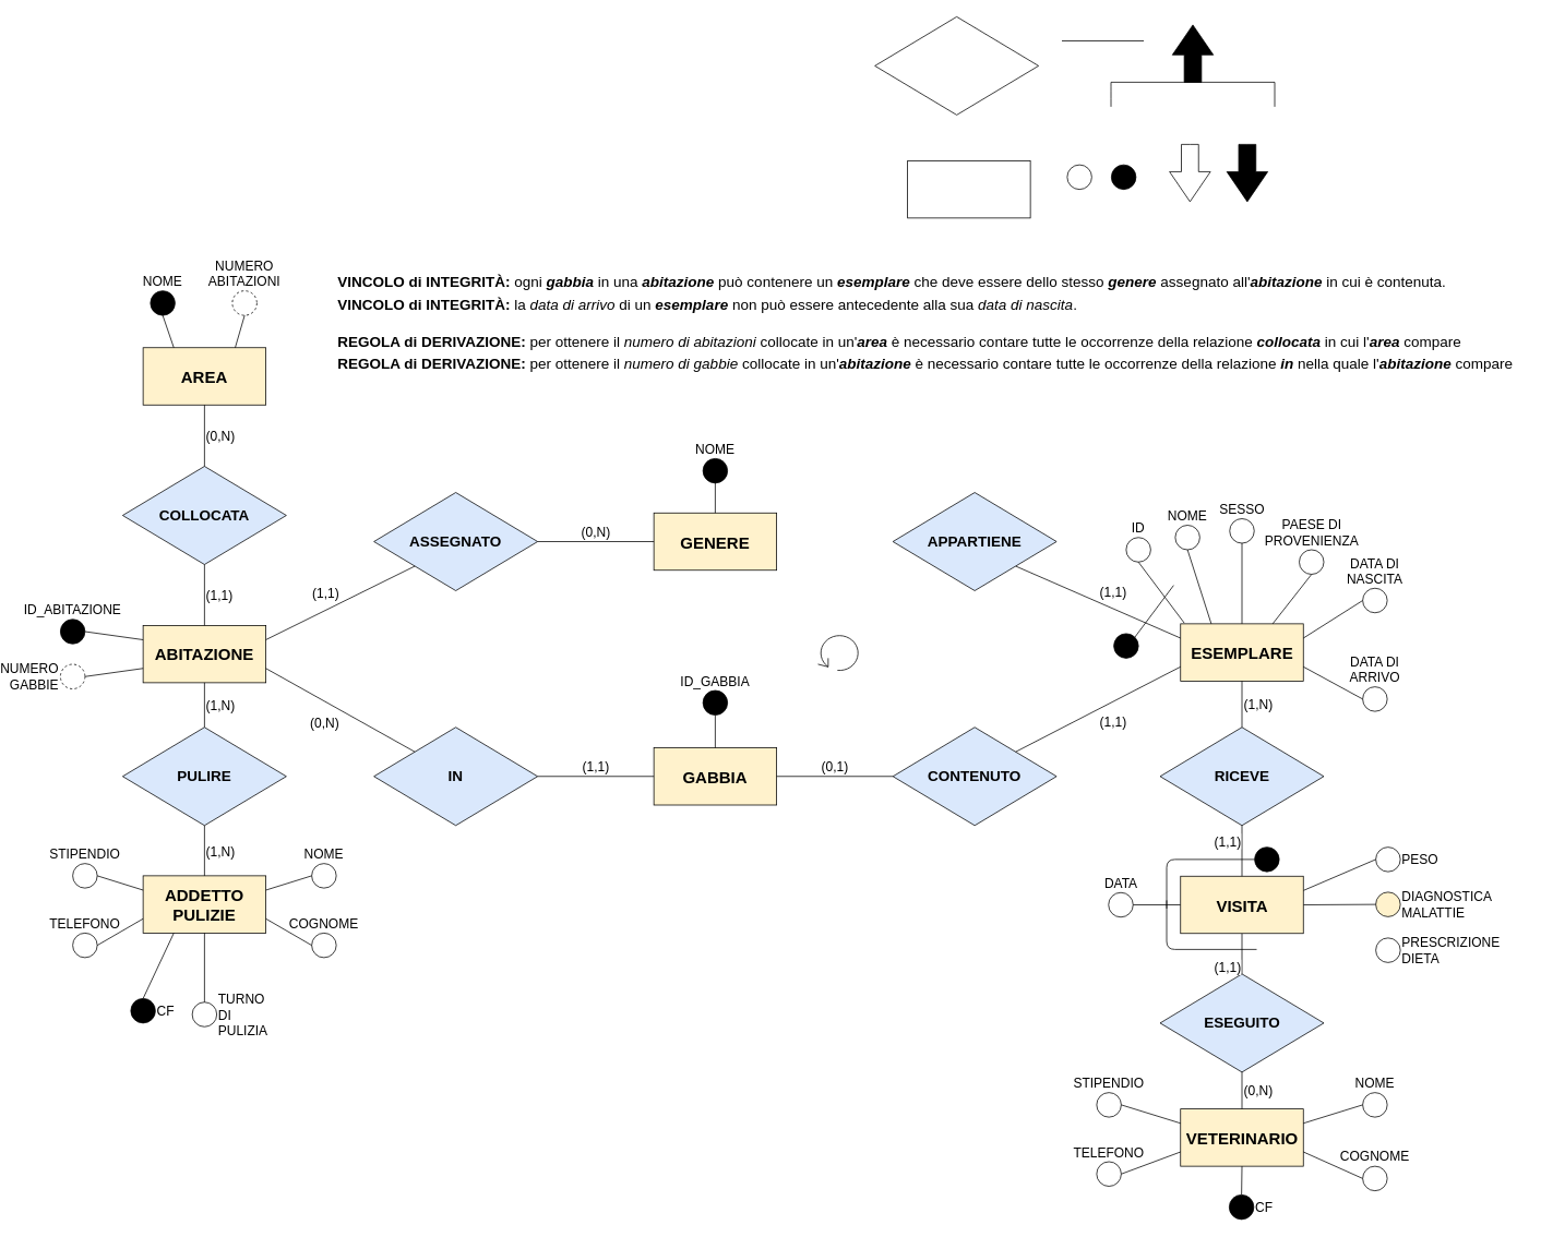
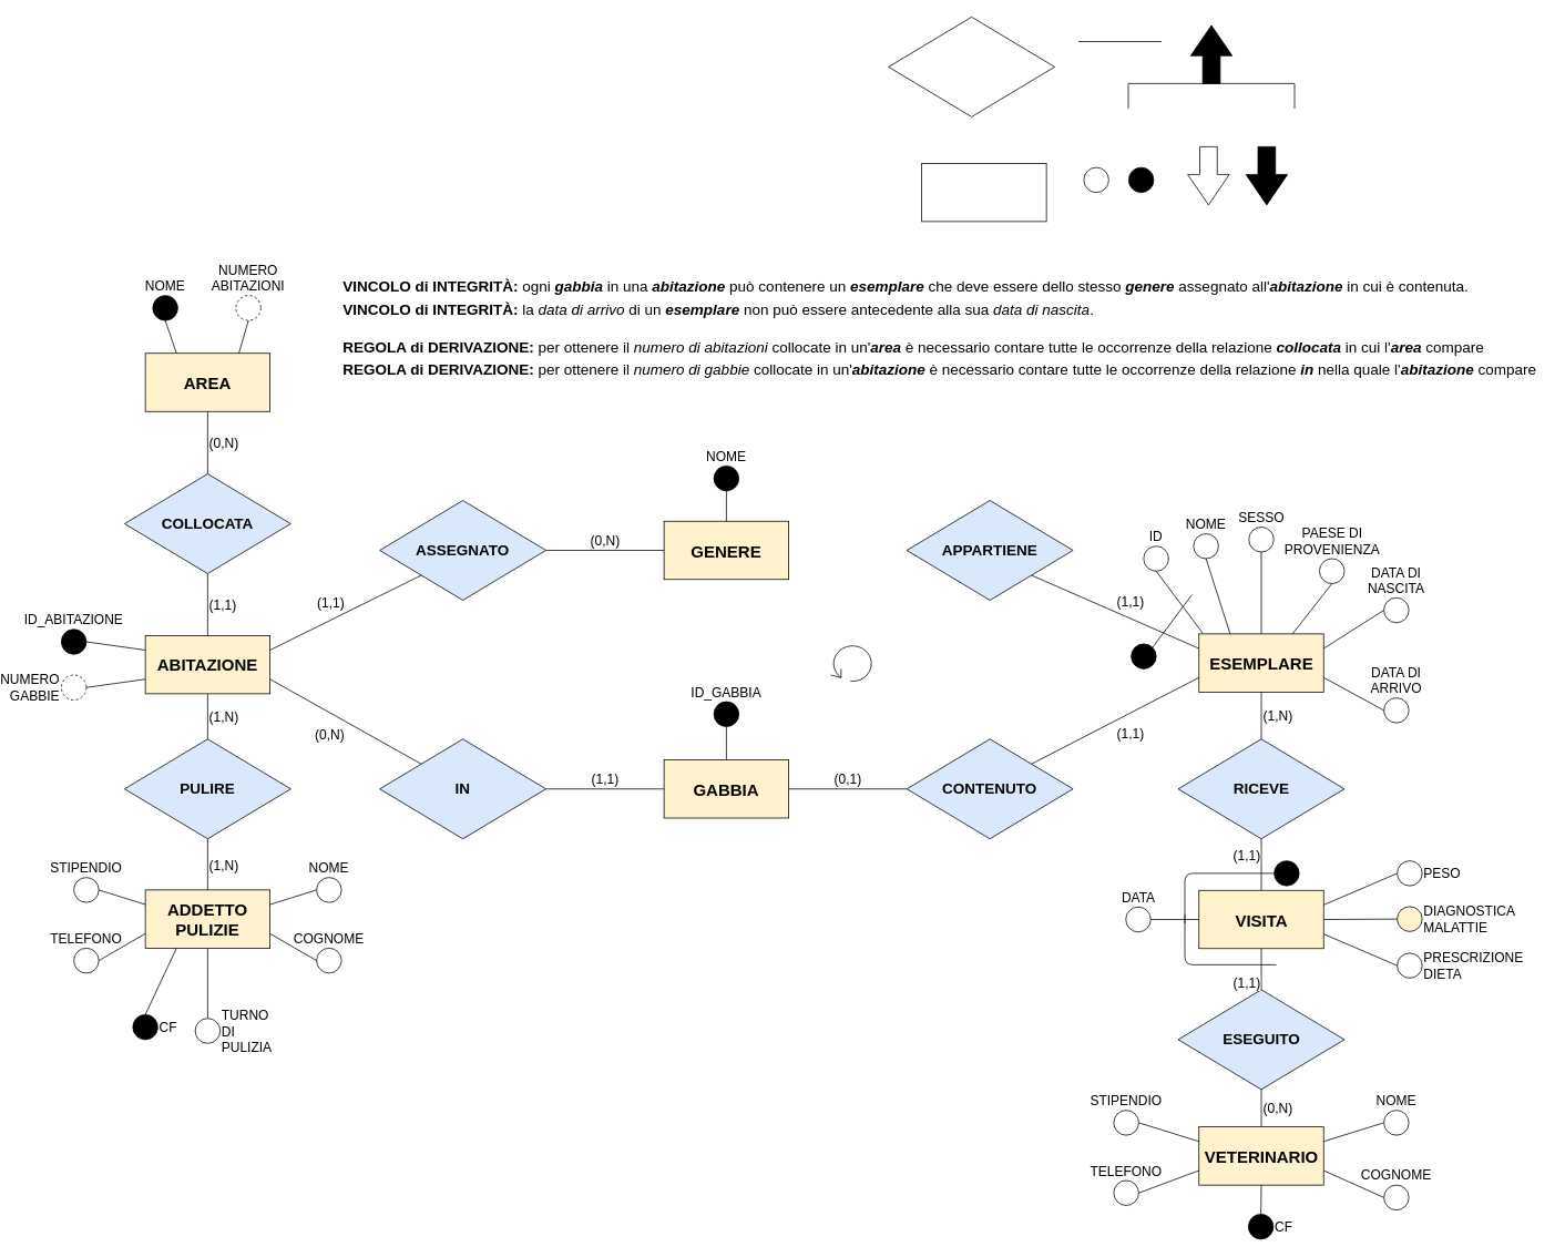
+ <mxCell id="48" value="" style="endArrow=none;html=1;fontSize=16;fontColor=#FFFFFF;exitX=0;exitY=0.5;exitDx=0;exitDy=0;entryX=1;entryY=0.75;entryDx=0;entryDy=0;" parent="1" source="45" target="49" edge="1"><mxGeometry width="50" height="50" relative="1" as="geometry"><mxPoint x="1694" y="1222" as="sourcePoint" /><mxPoint x="1624" y="1105.5" as="targetPoint" /></mxGeometry></mxCell>
